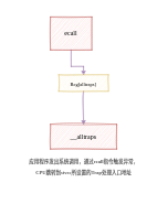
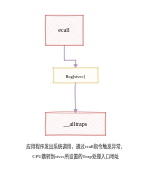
- <mxCell id="6" value="&lt;font style=&quot;font-size: 6px;&quot;&gt;Reg[alltraps]&lt;/font&gt;" style="rounded=0;whiteSpace=wrap;html=1;shadow=0;glass=0;sketch=1;strokeColor=#d6b656;strokeWidth=0.5;fontFamily=Hack Nerd Font;fontSize=11;fillColor=#fff2cc;opacity=80;" vertex="1" parent="1"><mxGeometry x="70" y="90" width="60" height="20" as="geometry" /></mxCell>
+ <mxCell id="6" value="&lt;font style=&quot;font-size: 6px;&quot;&gt;Reg[stvec]&lt;/font&gt;" style="rounded=0;whiteSpace=wrap;html=1;shadow=0;glass=0;sketch=1;strokeColor=#d6b656;strokeWidth=0.5;fontFamily=Hack Nerd Font;fontSize=11;fillColor=#fff2cc;opacity=80;" vertex="1" parent="1"><mxGeometry x="70" y="90" width="60" height="20" as="geometry" /></mxCell>
